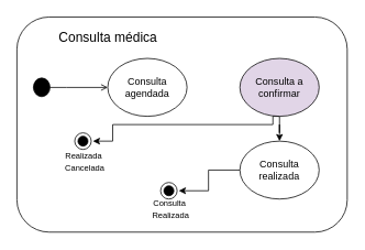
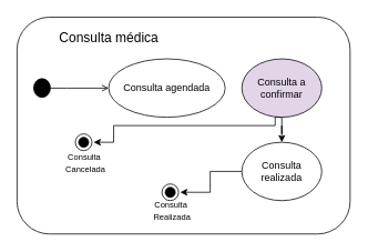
- <mxCell id="4" value="Consulta agendada" style="ellipse;whiteSpace=wrap;html=1;" vertex="1" parent="1"><mxGeometry x="130" y="70" width="96" height="70" as="geometry" /></mxCell>
+ <mxCell id="4" value="Consulta agendada" style="ellipse;whiteSpace=wrap;html=1;" vertex="1" parent="1"><mxGeometry x="130" y="70" width="140" height="70" as="geometry" /></mxCell>
- <mxCell id="14" value="&lt;font style=&quot;font-size: 10px;&quot;&gt;Realizada&amp;nbsp;&lt;/font&gt;&lt;div&gt;&lt;font style=&quot;font-size: 10px;&quot;&gt;Cancelada&lt;/font&gt;&lt;/div&gt;" style="text;html=1;align=center;verticalAlign=middle;resizable=0;points=[];autosize=1;strokeColor=none;fillColor=none;" vertex="1" parent="1"><mxGeometry x="67" y="174" width="70" height="40" as="geometry" /></mxCell>
+ <mxCell id="14" value="&lt;font style=&quot;font-size: 10px;&quot;&gt;Consulta&amp;nbsp;&lt;/font&gt;&lt;div&gt;&lt;font style=&quot;font-size: 10px;&quot;&gt;Cancelada&lt;/font&gt;&lt;/div&gt;" style="text;html=1;align=center;verticalAlign=middle;resizable=0;points=[];autosize=1;strokeColor=none;fillColor=none;" vertex="1" parent="1"><mxGeometry x="67" y="174" width="70" height="40" as="geometry" /></mxCell>
